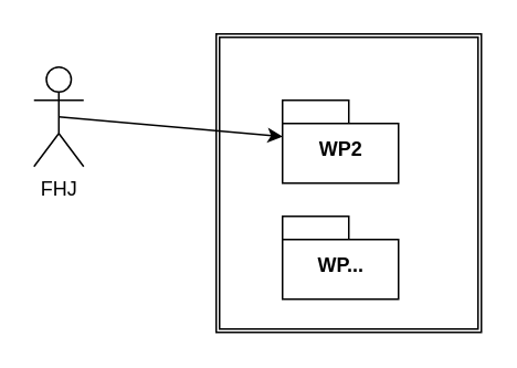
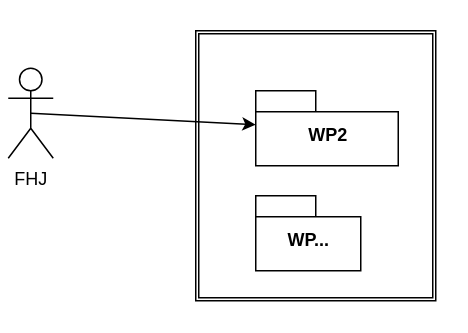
- <mxCell id="4" value="FHJ" style="shape=umlActor;verticalLabelPosition=bottom;verticalAlign=top;html=1;" parent="1" vertex="1"><mxGeometry x="20" y="40" width="30" height="60" as="geometry" /></mxCell>
+ <mxCell id="4" value="FHJ" style="shape=umlActor;verticalLabelPosition=bottom;verticalAlign=top;html=1;" parent="1" vertex="1"><mxGeometry x="5" y="45" width="30" height="60" as="geometry" /></mxCell>
- <mxCell id="5" value="WP2" style="shape=folder;fontStyle=1;spacingTop=10;tabWidth=40;tabHeight=14;tabPosition=left;html=1;" parent="1" vertex="1"><mxGeometry x="170" y="60" width="70" height="50" as="geometry" /></mxCell>
+ <mxCell id="5" value="WP2" style="shape=folder;fontStyle=1;spacingTop=10;tabWidth=40;tabHeight=14;tabPosition=left;html=1;" parent="1" vertex="1"><mxGeometry x="170" y="60" width="95" height="50" as="geometry" /></mxCell>
